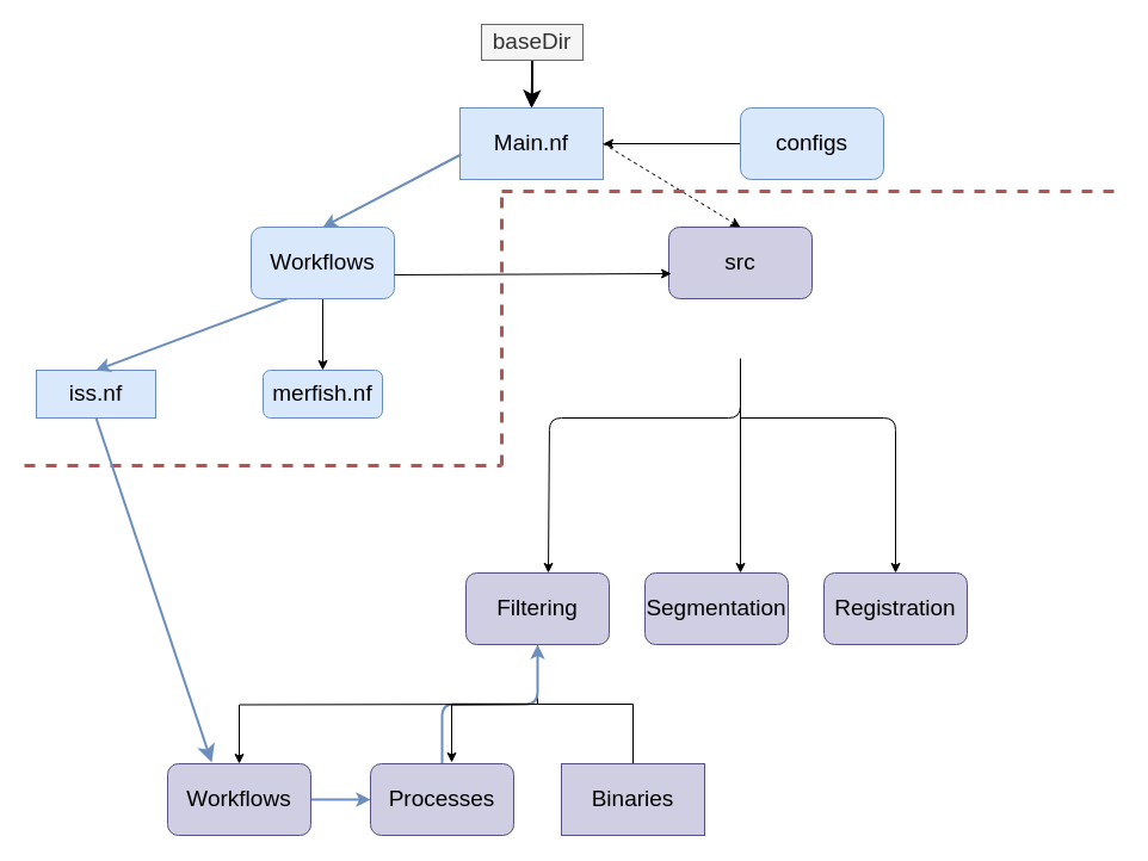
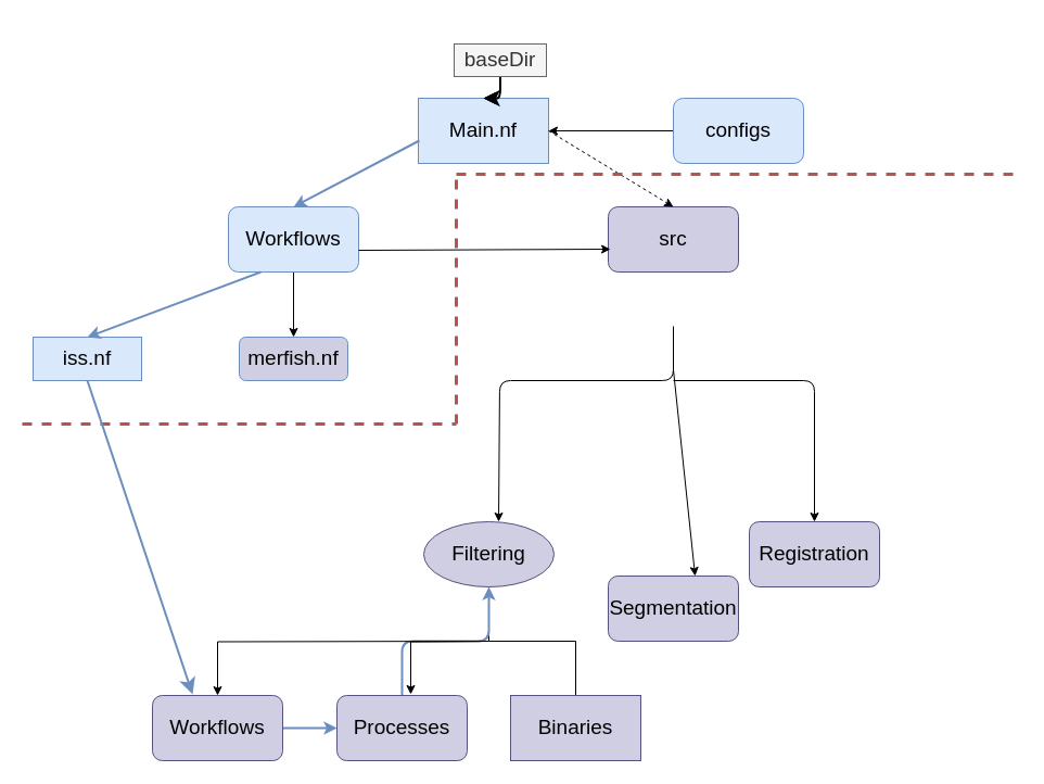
- <mxCell id="34" value="baseDir" style="text;html=1;strokeColor=#666666;fillColor=#f5f5f5;align=center;verticalAlign=middle;whiteSpace=wrap;rounded=0;fontColor=#333333;fontSize=19;" parent="1" vertex="1"><mxGeometry x="403" y="20" width="85" height="30" as="geometry" /></mxCell>
+ <mxCell id="34" value="baseDir" style="text;html=1;strokeColor=#666666;fillColor=#f5f5f5;align=center;verticalAlign=middle;whiteSpace=wrap;rounded=0;fontColor=#333333;fontSize=19;" parent="1" vertex="1"><mxGeometry x="418" y="40" width="85" height="30" as="geometry" /></mxCell>
- <mxCell id="7" value="merfish.nf" style="rounded=1;whiteSpace=wrap;html=1;fontSize=19;fillColor=#dae8fc;strokeColor=#6c8ebf;" parent="1" vertex="1"><mxGeometry x="220" y="310" width="100" height="40" as="geometry" /></mxCell>
+ <mxCell id="7" value="merfish.nf" style="rounded=1;whiteSpace=wrap;html=1;fontSize=19;fillColor=#d0cee2;strokeColor=#6c8ebf;" parent="1" vertex="1"><mxGeometry x="220" y="310" width="100" height="40" as="geometry" /></mxCell>
- <mxCell id="14" value="Filtering" style="rounded=1;whiteSpace=wrap;html=1;fontSize=19;fillColor=#d0cee2;strokeColor=#56517e;" parent="1" vertex="1"><mxGeometry x="390" y="480" width="120" height="60" as="geometry" /></mxCell>
+ <mxCell id="14" value="Filtering" style="ellipse;whiteSpace=wrap;html=1;fontSize=19;fillColor=#d0cee2;strokeColor=#56517e;" parent="1" vertex="1"><mxGeometry x="390" y="480" width="120" height="60" as="geometry" /></mxCell>
- <mxCell id="12" value="Segmentation" style="rounded=1;whiteSpace=wrap;html=1;fontSize=19;fillColor=#d0cee2;strokeColor=#56517e;" parent="1" vertex="1"><mxGeometry x="540" y="480" width="120" height="60" as="geometry" /></mxCell>
+ <mxCell id="12" value="Segmentation" style="rounded=1;whiteSpace=wrap;html=1;fontSize=19;fillColor=#d0cee2;strokeColor=#56517e;" parent="1" vertex="1"><mxGeometry x="560" y="530" width="120" height="60" as="geometry" /></mxCell>
